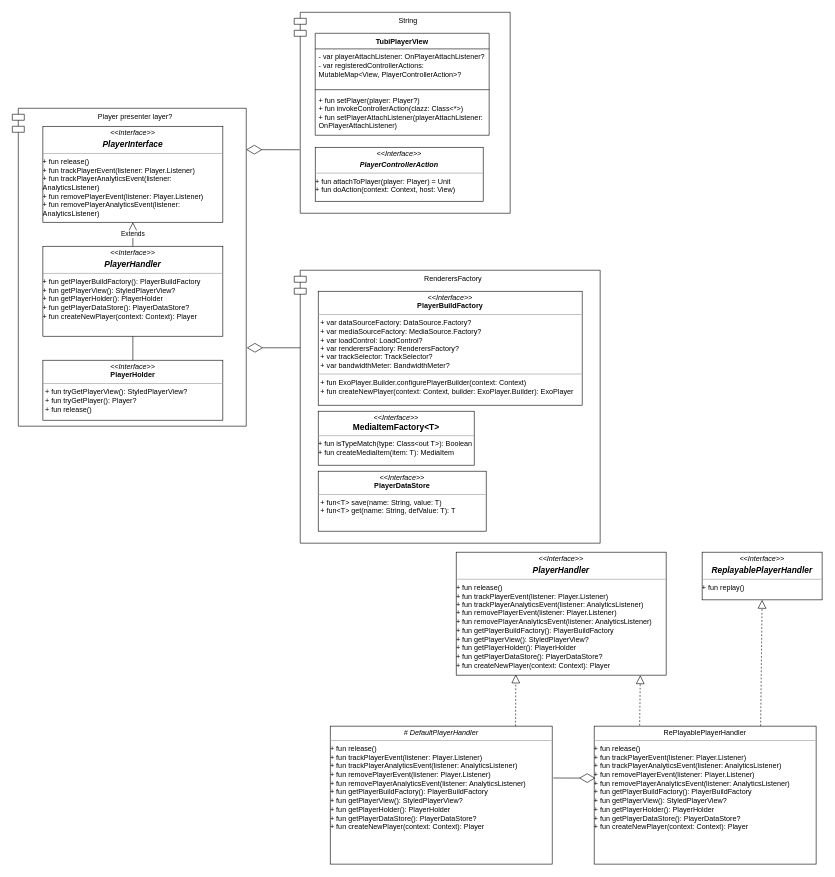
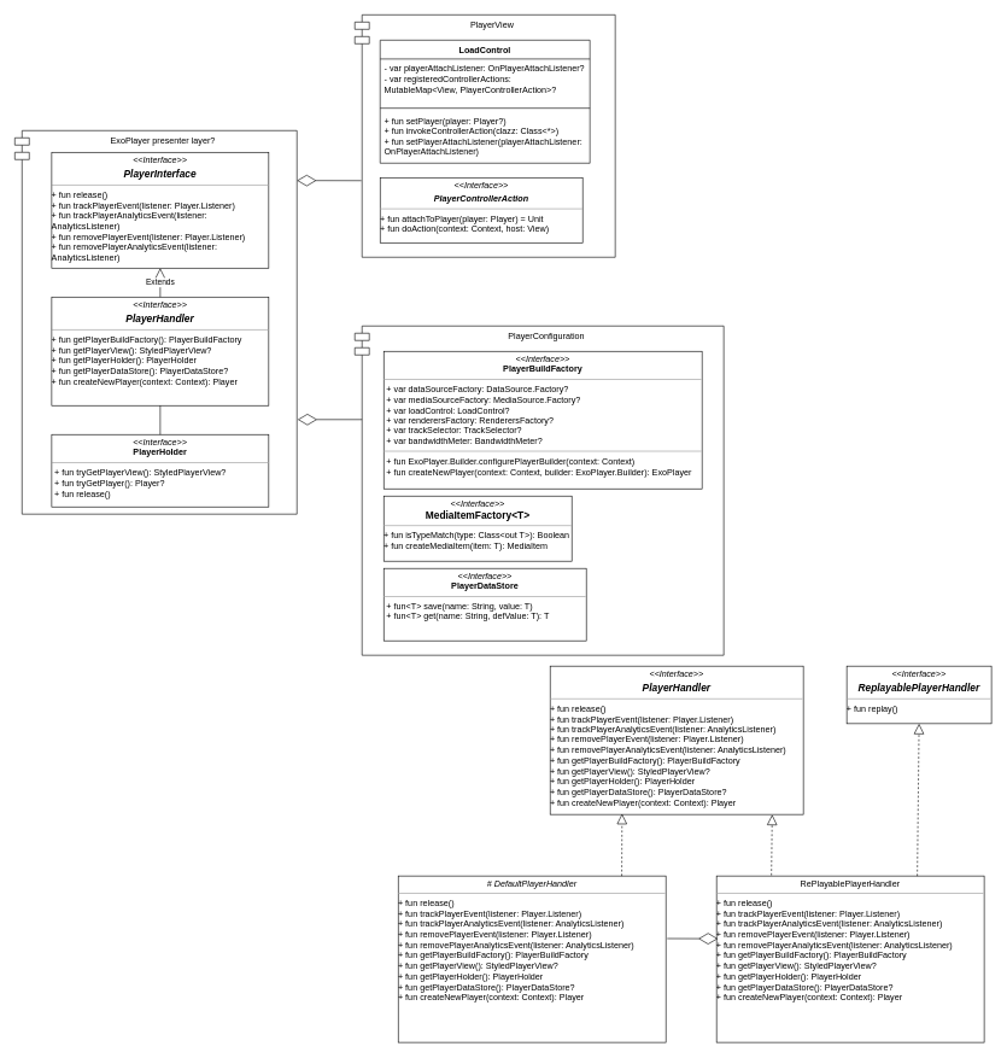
- <mxCell id="3" value="String" style="shape=module;align=left;spacingLeft=20;align=center;verticalAlign=top;whiteSpace=wrap;html=1;" vertex="1" parent="1"><mxGeometry x="490" y="20" width="360" height="335" as="geometry" /></mxCell>
+ <mxCell id="3" value="PlayerView" style="shape=module;align=left;spacingLeft=20;align=center;verticalAlign=top;whiteSpace=wrap;html=1;" vertex="1" parent="1"><mxGeometry x="490" y="20" width="360" height="335" as="geometry" /></mxCell>
- <mxCell id="10" value="TubiPlayerView" style="swimlane;fontStyle=1;align=center;verticalAlign=top;childLayout=stackLayout;horizontal=1;startSize=26;horizontalStack=0;resizeParent=1;resizeParentMax=0;resizeLast=0;collapsible=1;marginBottom=0;whiteSpace=wrap;html=1;" vertex="1" parent="1"><mxGeometry x="525" y="55" width="290" height="170" as="geometry" /></mxCell>
+ <mxCell id="10" value="LoadControl" style="swimlane;fontStyle=1;align=center;verticalAlign=top;childLayout=stackLayout;horizontal=1;startSize=26;horizontalStack=0;resizeParent=1;resizeParentMax=0;resizeLast=0;collapsible=1;marginBottom=0;whiteSpace=wrap;html=1;" vertex="1" parent="1"><mxGeometry x="525" y="55" width="290" height="170" as="geometry" /></mxCell>
- <mxCell id="2" value="Player presenter layer?" style="shape=module;align=left;spacingLeft=20;align=center;verticalAlign=top;whiteSpace=wrap;html=1;" vertex="1" parent="1"><mxGeometry x="20" y="180" width="390" height="530" as="geometry" /></mxCell>
+ <mxCell id="2" value="ExoPlayer presenter layer?" style="shape=module;align=left;spacingLeft=20;align=center;verticalAlign=top;whiteSpace=wrap;html=1;" vertex="1" parent="1"><mxGeometry x="20" y="180" width="390" height="530" as="geometry" /></mxCell>
- <mxCell id="4" value="RenderersFactory" style="shape=module;align=left;spacingLeft=20;align=center;verticalAlign=top;whiteSpace=wrap;html=1;" vertex="1" parent="1"><mxGeometry x="490" y="450" width="510" height="455" as="geometry" /></mxCell>
+ <mxCell id="4" value="PlayerConfiguration" style="shape=module;align=left;spacingLeft=20;align=center;verticalAlign=top;whiteSpace=wrap;html=1;" vertex="1" parent="1"><mxGeometry x="490" y="450" width="510" height="455" as="geometry" /></mxCell>
